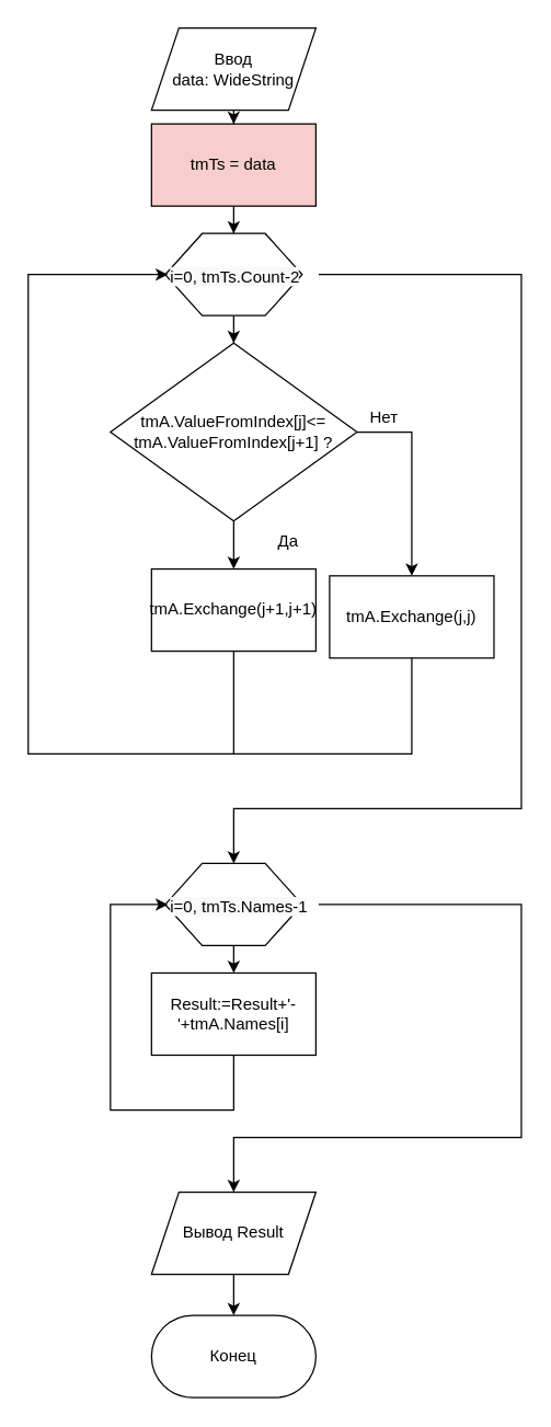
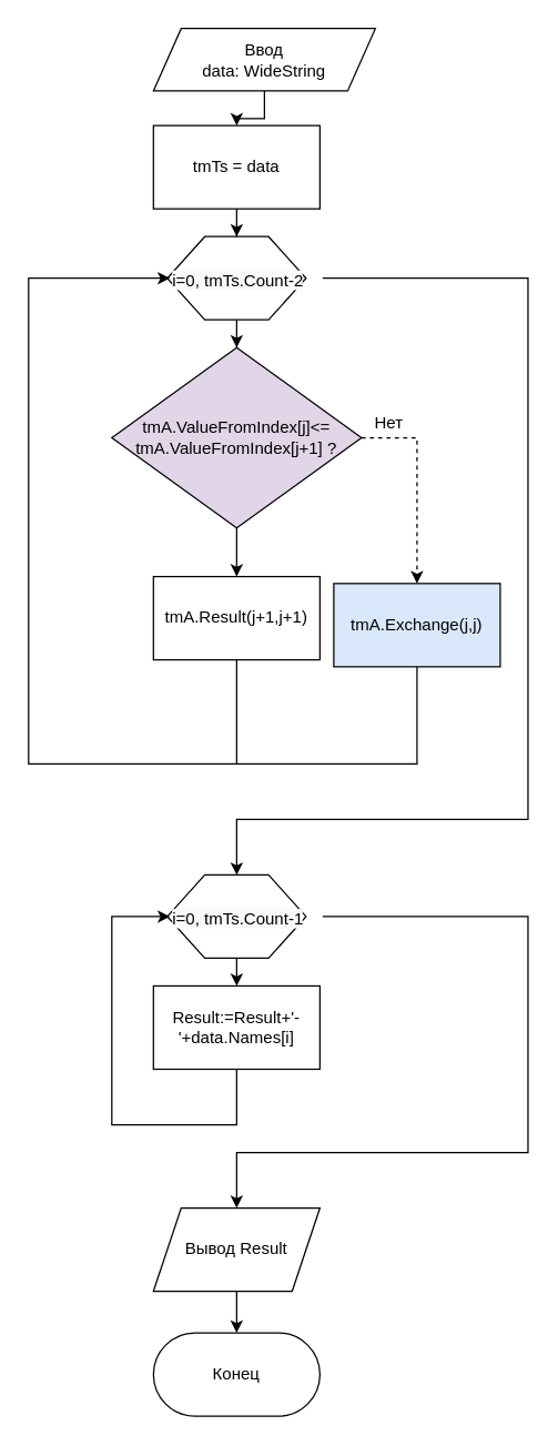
- <mxCell id="3" value="Ввод&lt;br&gt;data: WideString" style="shape=parallelogram;perimeter=parallelogramPerimeter;whiteSpace=wrap;html=1;fixedSize=1;" parent="1" vertex="1"><mxGeometry x="110" y="20" width="120" height="60" as="geometry" /></mxCell>
+ <mxCell id="3" value="Ввод&lt;br&gt;data: WideString" style="shape=parallelogram;perimeter=parallelogramPerimeter;whiteSpace=wrap;html=1;fixedSize=1;" parent="1" vertex="1"><mxGeometry x="110" y="20" width="160" height="45" as="geometry" /></mxCell>
- <mxCell id="7" value="tmTs = data" style="rounded=0;whiteSpace=wrap;html=1;fillColor=#f8cecc;" parent="1" vertex="1"><mxGeometry x="110" y="90" width="120" height="60" as="geometry" /></mxCell>
+ <mxCell id="7" value="tmTs = data" style="rounded=0;whiteSpace=wrap;html=1;" parent="1" vertex="1"><mxGeometry x="110" y="90" width="120" height="60" as="geometry" /></mxCell>
- <mxCell id="10" value="tmA.ValueFromIndex[j]&amp;lt;= tmA.ValueFromIndex[j+1] ?" style="rhombus;whiteSpace=wrap;html=1;" parent="1" vertex="1"><mxGeometry x="80" y="250" width="180" height="130" as="geometry" /></mxCell>
+ <mxCell id="10" value="tmA.ValueFromIndex[j]&amp;lt;= tmA.ValueFromIndex[j+1] ?" style="rhombus;whiteSpace=wrap;html=1;fillColor=#e1d5e7;" parent="1" vertex="1"><mxGeometry x="80" y="250" width="180" height="130" as="geometry" /></mxCell>
- <mxCell id="13" value="" style="endArrow=classic;html=1;rounded=0;exitX=1;exitY=0.5;exitDx=0;exitDy=0;entryX=0.5;entryY=0;entryDx=0;entryDy=0;" parent="1" source="10" target="15" edge="1"><mxGeometry width="50" height="50" relative="1" as="geometry"><mxPoint x="360" y="340" as="sourcePoint" /><mxPoint x="300" y="410" as="targetPoint" /><Array as="points"><mxPoint x="300" y="315" /></Array></mxGeometry></mxCell>
+ <mxCell id="13" value="" style="endArrow=classic;html=1;rounded=0;exitX=1;exitY=0.5;exitDx=0;exitDy=0;entryX=0.5;entryY=0;entryDx=0;entryDy=0;dashed=1;" parent="1" source="10" target="15" edge="1"><mxGeometry width="50" height="50" relative="1" as="geometry"><mxPoint x="360" y="340" as="sourcePoint" /><mxPoint x="300" y="410" as="targetPoint" /><Array as="points"><mxPoint x="300" y="315" /></Array></mxGeometry></mxCell>
- <mxCell id="12" value="Да" style="text;html=1;strokeColor=none;fillColor=none;align=center;verticalAlign=middle;whiteSpace=wrap;rounded=0;" parent="1" vertex="1"><mxGeometry x="180" y="380" width="60" height="30" as="geometry" /></mxCell>
- <mxCell id="11" value="tmA.Exchange(j+1,j+1)" style="rounded=0;whiteSpace=wrap;html=1;" parent="1" vertex="1"><mxGeometry x="110" y="415" width="120" height="60" as="geometry" /></mxCell>
+ <mxCell id="11" value="tmA.Result(j+1,j+1)" style="rounded=0;whiteSpace=wrap;html=1;" parent="1" vertex="1"><mxGeometry x="110" y="415" width="120" height="60" as="geometry" /></mxCell>
- <mxCell id="15" value="tmA.Exchange(j,j)" style="rounded=0;whiteSpace=wrap;html=1;" parent="1" vertex="1"><mxGeometry x="240" y="420" width="120" height="60" as="geometry" /></mxCell>
+ <mxCell id="15" value="tmA.Exchange(j,j)" style="rounded=0;whiteSpace=wrap;html=1;fillColor=#dae8fc;" parent="1" vertex="1"><mxGeometry x="240" y="420" width="120" height="60" as="geometry" /></mxCell>
- <mxCell id="21" value="&lt;span style=&quot;color: rgb(0, 0, 0); font-family: Helvetica; font-size: 12px; font-style: normal; font-variant-ligatures: normal; font-variant-caps: normal; font-weight: 400; letter-spacing: normal; orphans: 2; text-align: center; text-indent: 0px; text-transform: none; widows: 2; word-spacing: 0px; -webkit-text-stroke-width: 0px; background-color: rgb(248, 249, 250); text-decoration-thickness: initial; text-decoration-style: initial; text-decoration-color: initial; float: none; display: inline !important;&quot;&gt;i=0,&amp;nbsp;tmTs.Names-1&lt;/span&gt;" style="text;whiteSpace=wrap;html=1;" parent="1" vertex="1"><mxGeometry x="122" y="647.5" width="110" height="25" as="geometry" /></mxCell>
+ <mxCell id="21" value="&lt;span style=&quot;color: rgb(0, 0, 0); font-family: Helvetica; font-size: 12px; font-style: normal; font-variant-ligatures: normal; font-variant-caps: normal; font-weight: 400; letter-spacing: normal; orphans: 2; text-align: center; text-indent: 0px; text-transform: none; widows: 2; word-spacing: 0px; -webkit-text-stroke-width: 0px; background-color: rgb(248, 249, 250); text-decoration-thickness: initial; text-decoration-style: initial; text-decoration-color: initial; float: none; display: inline !important;&quot;&gt;i=0,&amp;nbsp;tmTs.Count-1&lt;/span&gt;" style="text;whiteSpace=wrap;html=1;" parent="1" vertex="1"><mxGeometry x="122" y="647.5" width="110" height="25" as="geometry" /></mxCell>
- <mxCell id="22" value="Result:=Result+'-'+tmA.Names[i]" style="rounded=0;whiteSpace=wrap;html=1;" parent="1" vertex="1"><mxGeometry x="110" y="710" width="120" height="60" as="geometry" /></mxCell>
+ <mxCell id="22" value="Result:=Result+'-'+data.Names[i]" style="rounded=0;whiteSpace=wrap;html=1;" parent="1" vertex="1"><mxGeometry x="110" y="710" width="120" height="60" as="geometry" /></mxCell>
